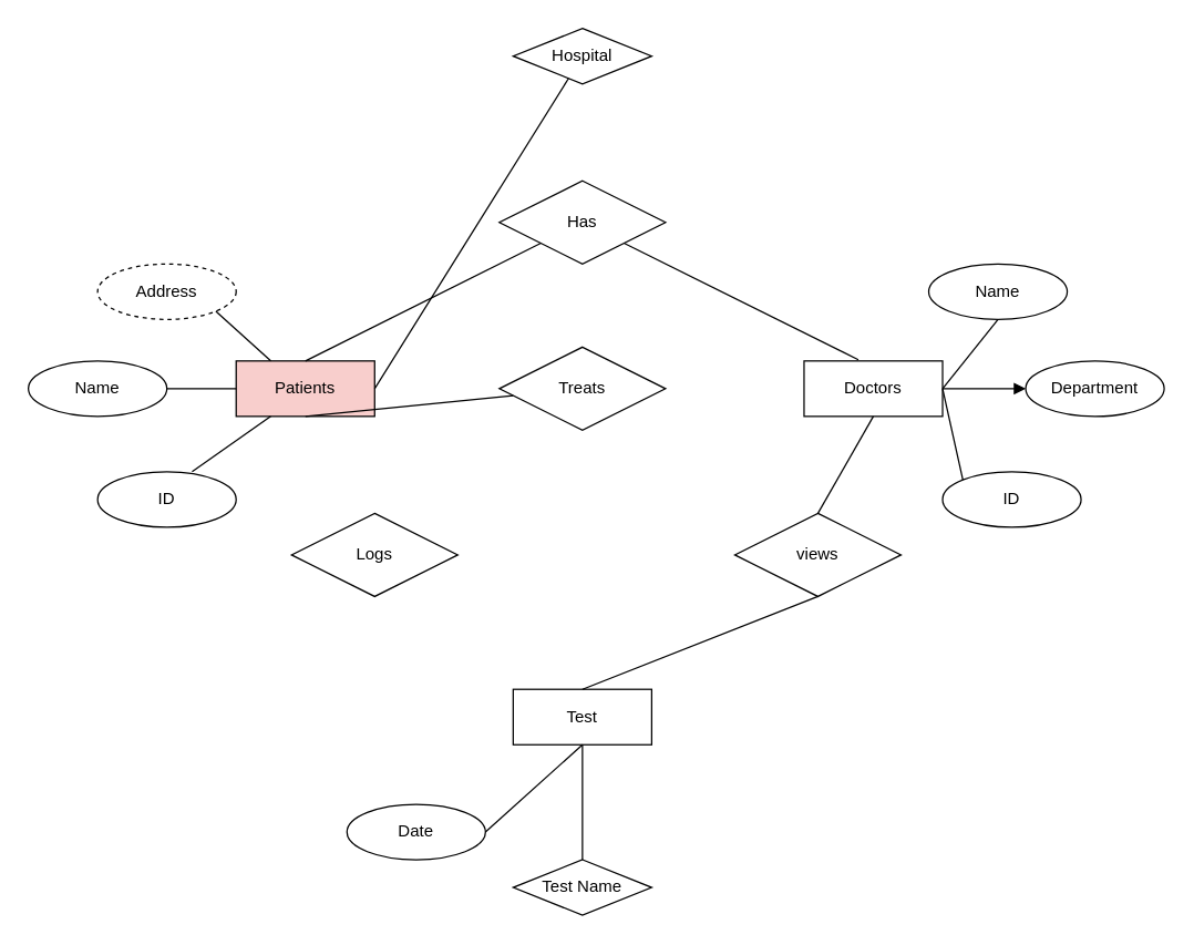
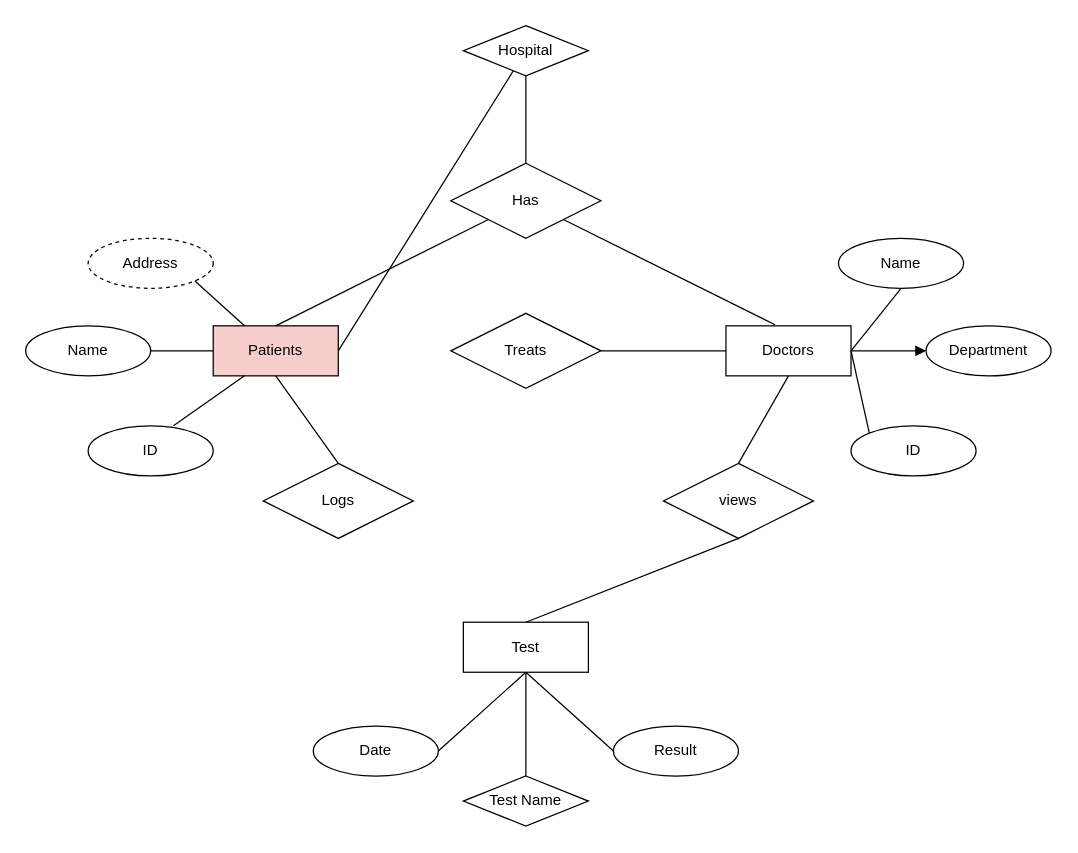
+ <mxCell id="6" value="" style="endArrow=none;html=1;rounded=0;exitX=0.5;exitY=1;exitDx=0;exitDy=0;entryX=0.5;entryY=0;entryDx=0;entryDy=0;" edge="1" parent="1" source="2" target="3"><mxGeometry relative="1" as="geometry"><mxPoint x="360" y="260" as="sourcePoint" /><mxPoint x="520" y="260" as="targetPoint" /></mxGeometry></mxCell>
+ <mxCell id="10" value="" style="endArrow=none;html=1;rounded=0;entryX=0;entryY=0.5;entryDx=0;entryDy=0;exitX=1;exitY=0.5;exitDx=0;exitDy=0;" edge="1" parent="1" source="9" target="4"><mxGeometry relative="1" as="geometry"><mxPoint x="360" y="260" as="sourcePoint" /><mxPoint x="520" y="260" as="targetPoint" /></mxGeometry></mxCell>
- <mxCell id="14" value="" style="endArrow=none;html=1;rounded=0;exitX=0.5;exitY=1;exitDx=0;exitDy=0;" edge="1" parent="1" source="5" target="9"><mxGeometry relative="1" as="geometry"><mxPoint x="360" y="260" as="sourcePoint" /><mxPoint x="520" y="260" as="targetPoint" /></mxGeometry></mxCell>
+ <mxCell id="14" value="" style="endArrow=none;html=1;rounded=0;exitX=0.5;exitY=1;exitDx=0;exitDy=0;entryX=0.5;entryY=0;entryDx=0;entryDy=0;" edge="1" parent="1" source="5" target="13"><mxGeometry relative="1" as="geometry"><mxPoint x="360" y="260" as="sourcePoint" /><mxPoint x="520" y="260" as="targetPoint" /></mxGeometry></mxCell>
+ <mxCell id="33" value="" style="endArrow=none;html=1;rounded=0;entryX=0;entryY=0.5;entryDx=0;entryDy=0;exitX=0.5;exitY=1;exitDx=0;exitDy=0;" edge="1" parent="1" source="12" target="27"><mxGeometry relative="1" as="geometry"><mxPoint x="420" y="540" as="sourcePoint" /><mxPoint x="520" y="480" as="targetPoint" /></mxGeometry></mxCell>
+ <mxCell id="27" value="Result" style="ellipse;whiteSpace=wrap;html=1;align=center;" vertex="1" parent="1"><mxGeometry x="490" y="580" width="100" height="40" as="geometry" /></mxCell>
